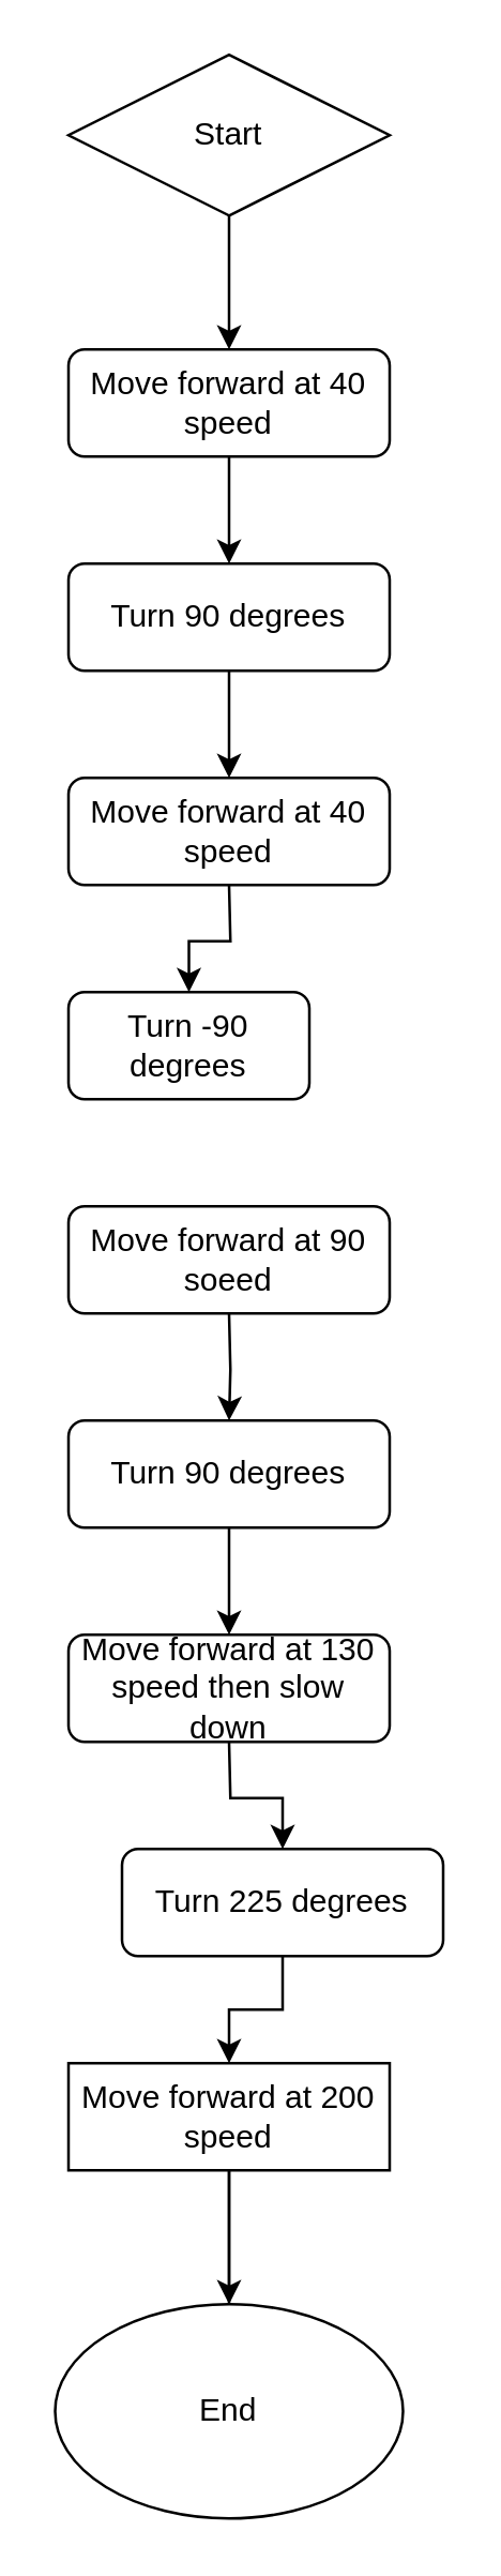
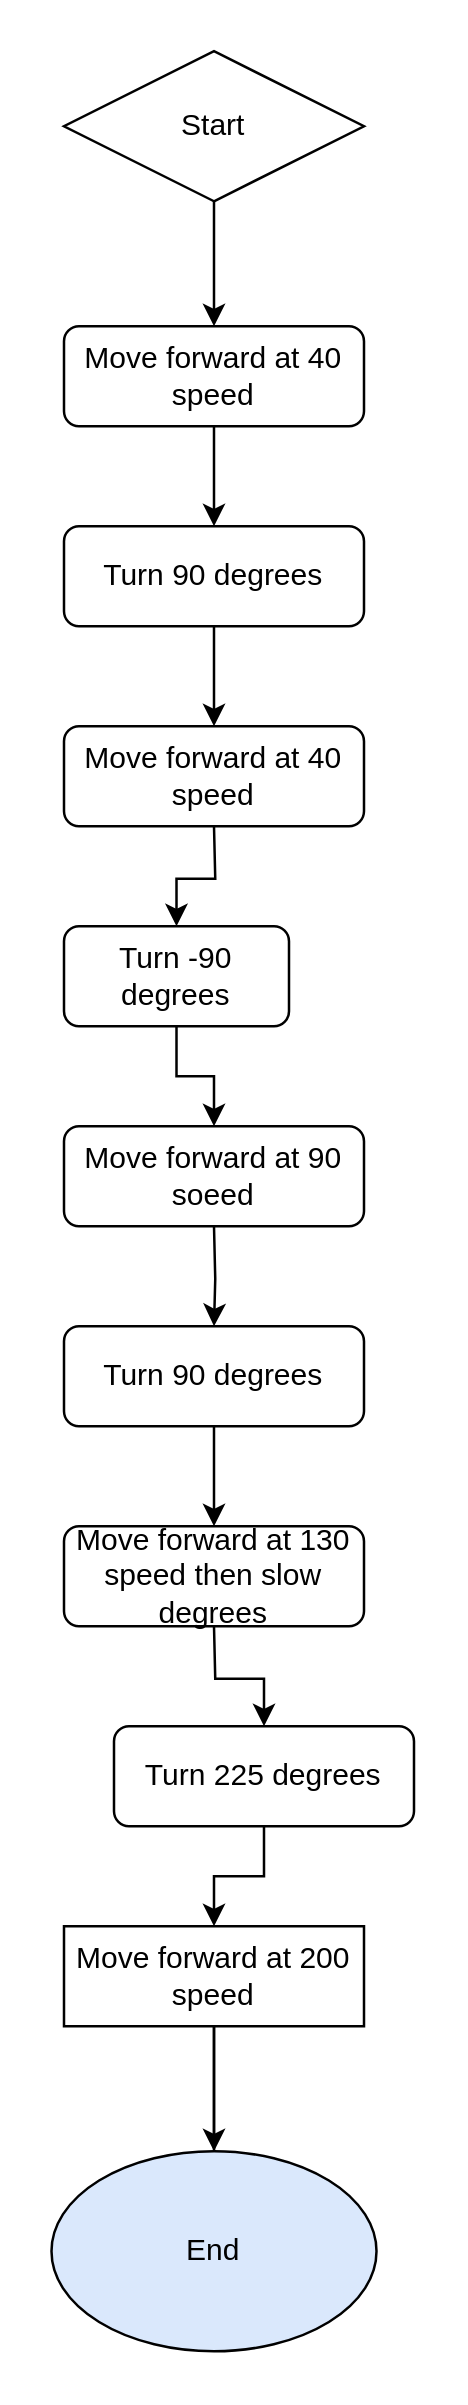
+ <mxCell id="10" value="" style="edgeStyle=orthogonalEdgeStyle;rounded=0;orthogonalLoop=1;jettySize=auto;html=1;" edge="1" parent="1" source="11" target="12"><mxGeometry relative="1" as="geometry" /></mxCell>
- <mxCell id="16" value="Move forward at 130 speed then slow down&lt;span id=&quot;docs-internal-guid-fa45b856-7fff-fb46-79e6-324b232b3a65&quot;&gt;&lt;/span&gt;&lt;span id=&quot;docs-internal-guid-fa45b856-7fff-fb46-79e6-324b232b3a65&quot;&gt;&lt;/span&gt;" style="rounded=1;whiteSpace=wrap;html=1;fontSize=12;glass=0;strokeWidth=1;shadow=0;" vertex="1" parent="1"><mxGeometry x="25" y="610" width="120" height="40" as="geometry" /></mxCell>
+ <mxCell id="16" value="Move forward at 130 speed then slow degrees&lt;span id=&quot;docs-internal-guid-fa45b856-7fff-fb46-79e6-324b232b3a65&quot;&gt;&lt;/span&gt;&lt;span id=&quot;docs-internal-guid-fa45b856-7fff-fb46-79e6-324b232b3a65&quot;&gt;&lt;/span&gt;" style="rounded=1;whiteSpace=wrap;html=1;fontSize=12;glass=0;strokeWidth=1;shadow=0;" vertex="1" parent="1"><mxGeometry x="25" y="610" width="120" height="40" as="geometry" /></mxCell>
- <mxCell id="23" value="End" style="ellipse;whiteSpace=wrap;html=1;rounded=1;glass=0;strokeWidth=1;shadow=0;" vertex="1" parent="1"><mxGeometry x="20" y="860" width="130" height="80" as="geometry" /></mxCell>
+ <mxCell id="23" value="End" style="ellipse;whiteSpace=wrap;html=1;rounded=1;glass=0;strokeWidth=1;shadow=0;fillColor=#dae8fc;" vertex="1" parent="1"><mxGeometry x="20" y="860" width="130" height="80" as="geometry" /></mxCell>
